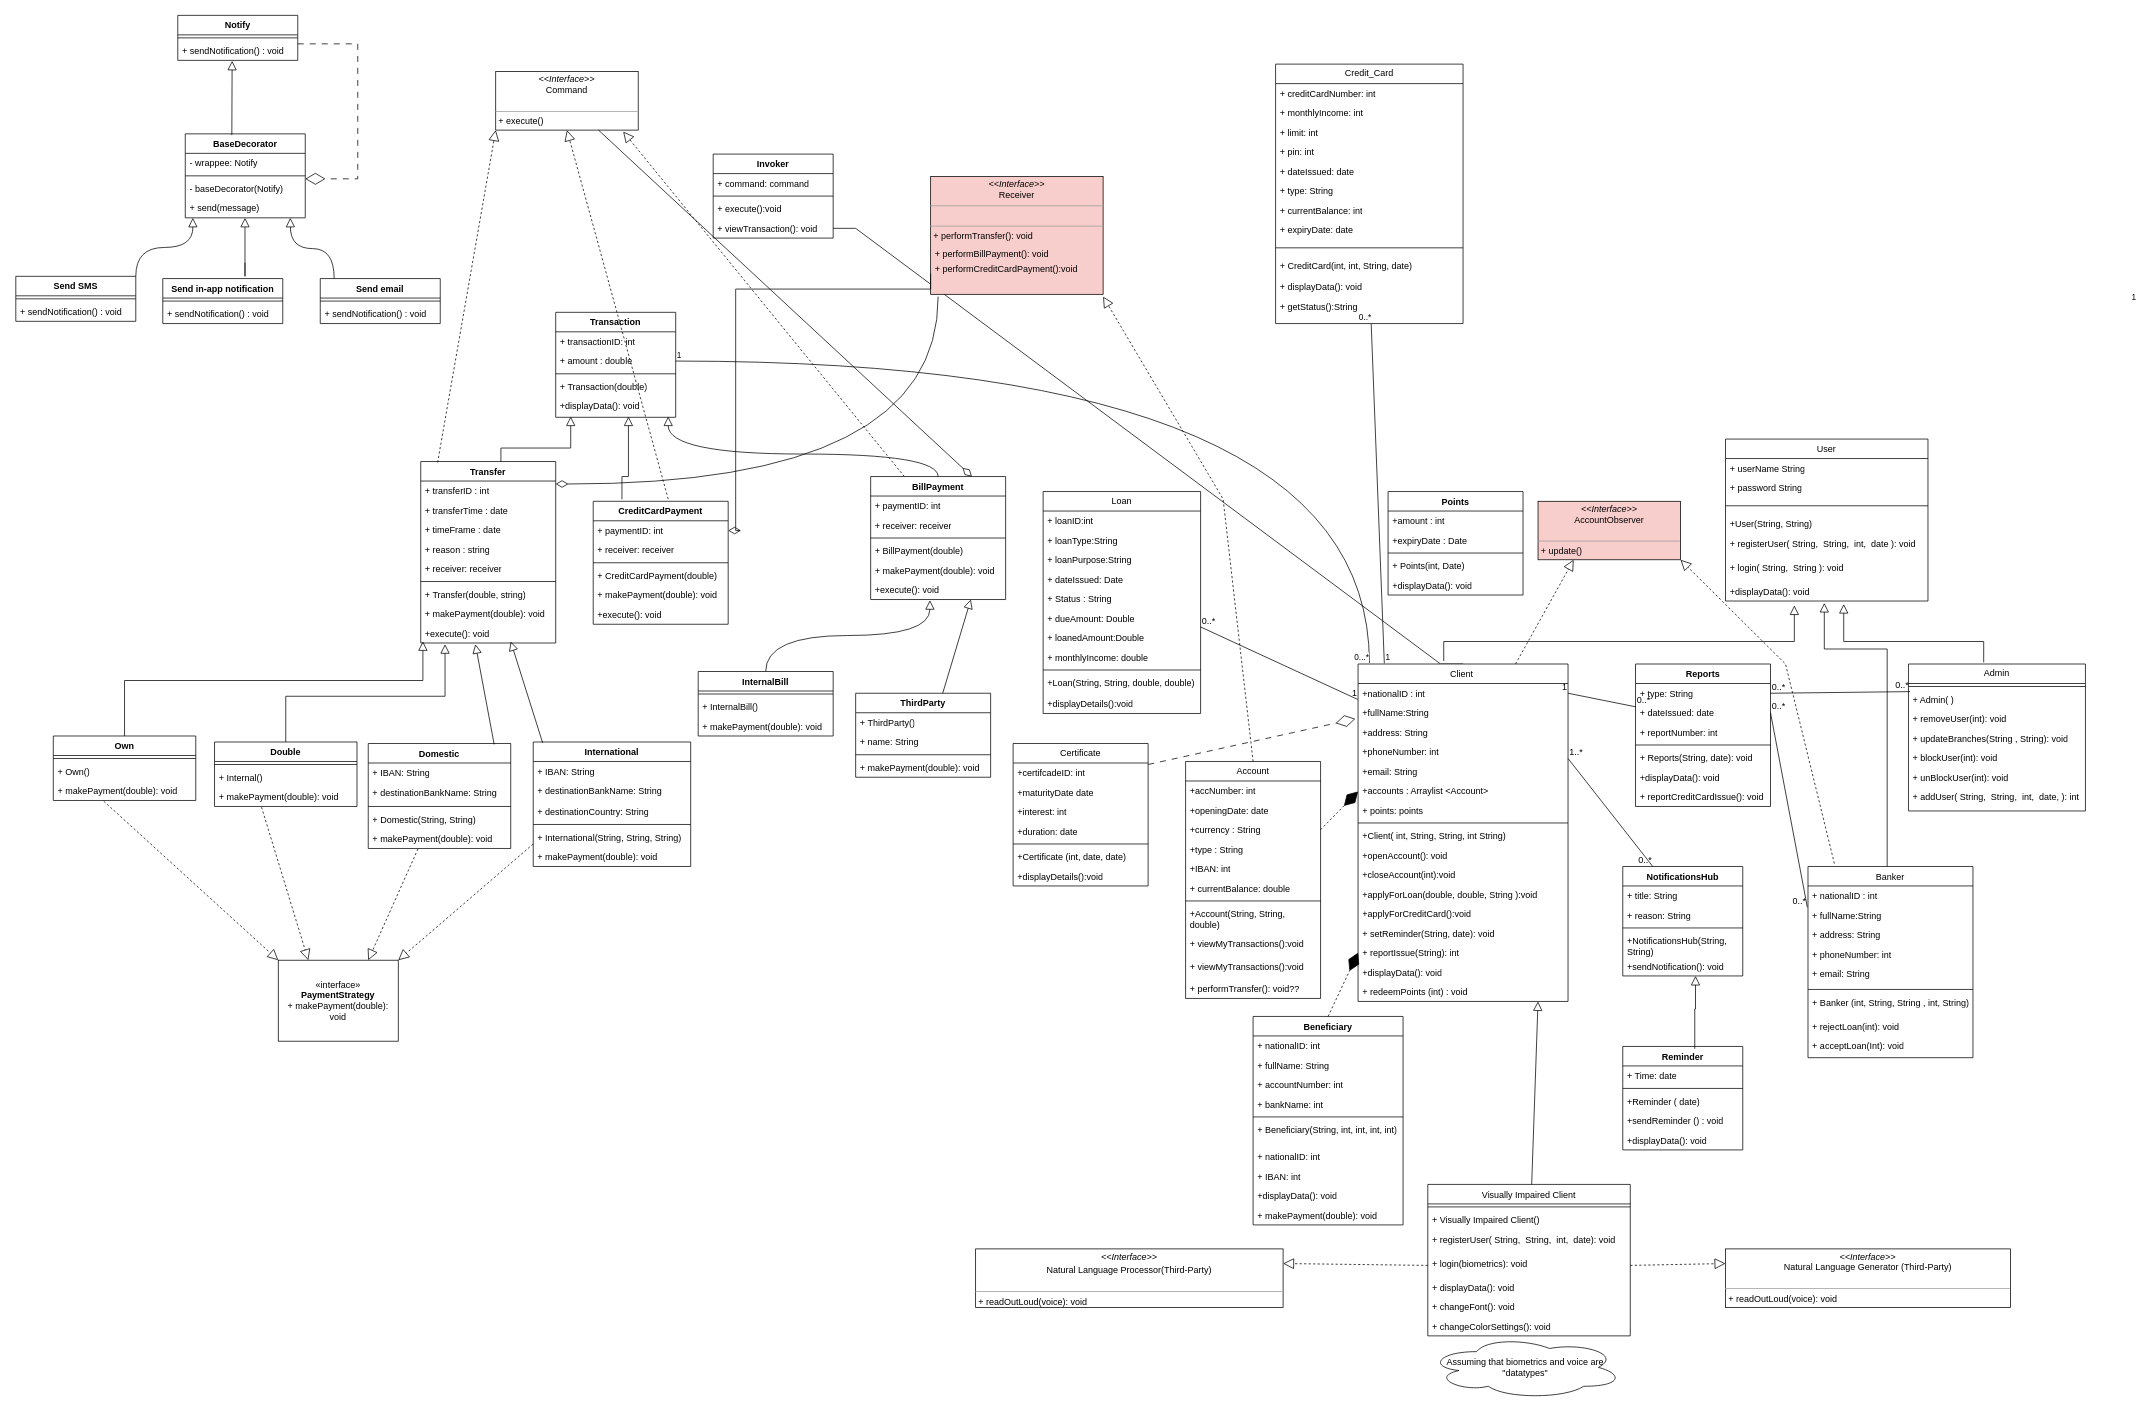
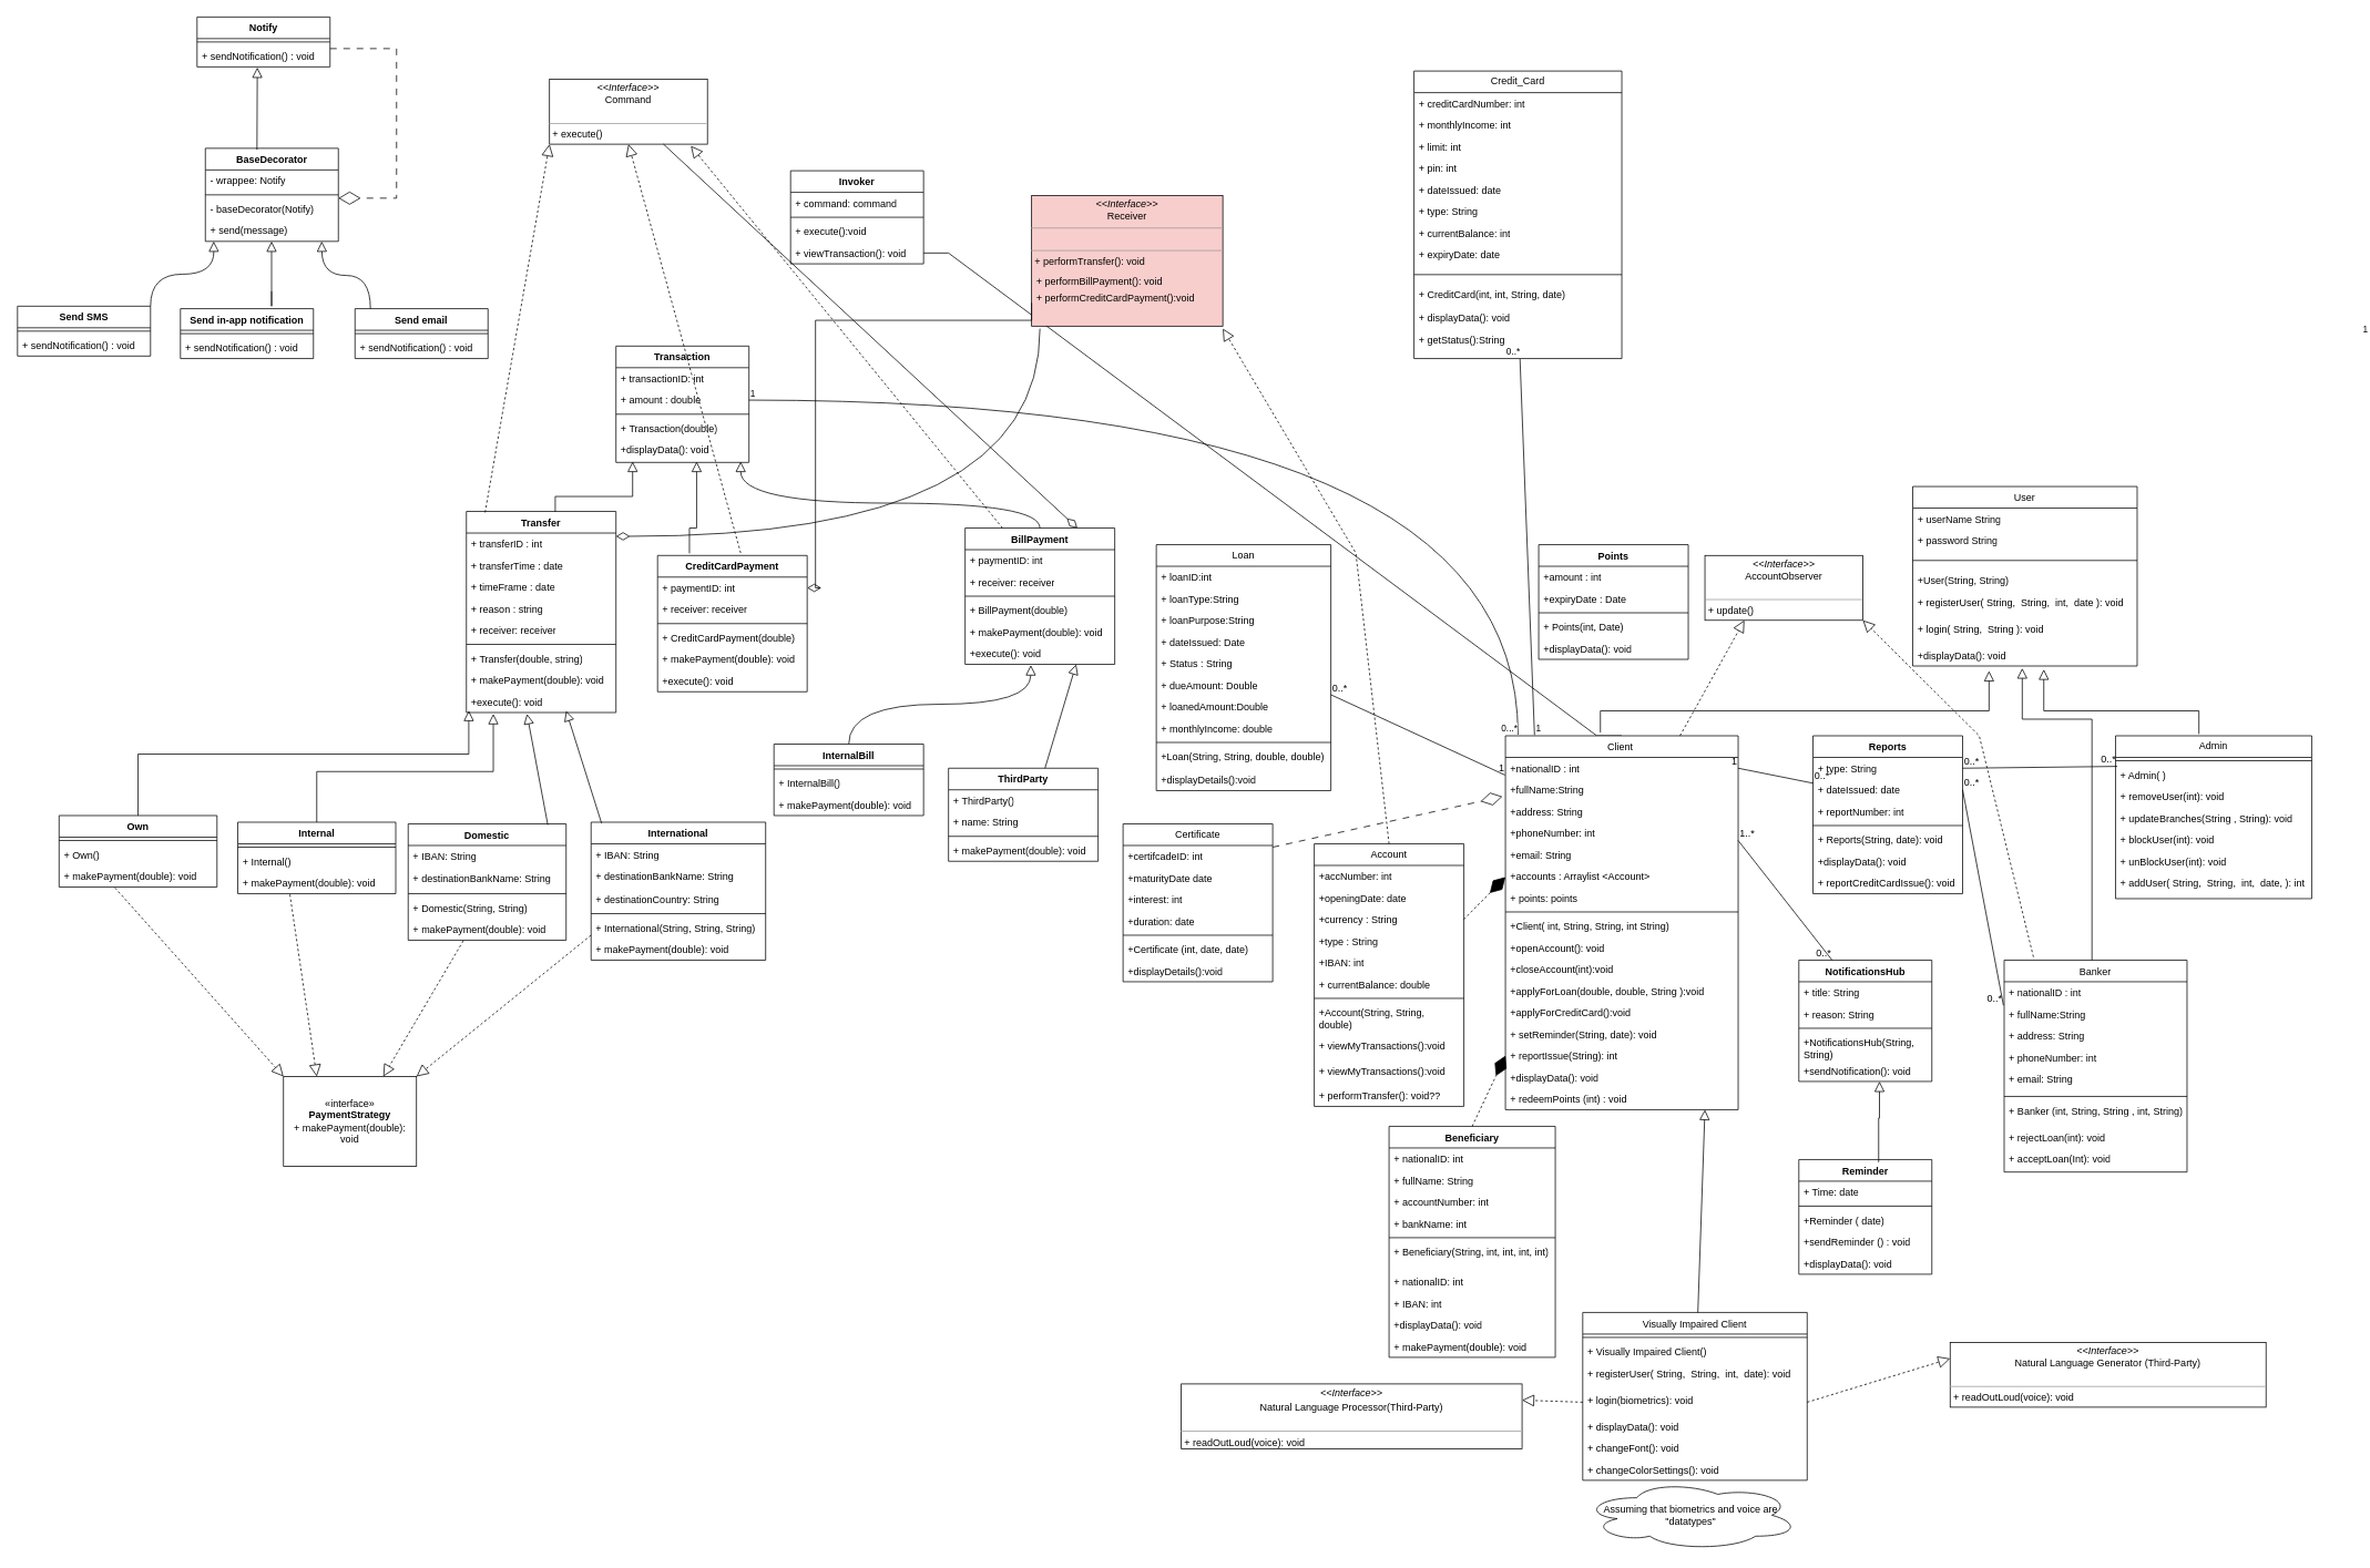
- <mxCell id="288" value="&lt;p style=&quot;margin:0px;margin-top:4px;text-align:center;&quot;&gt;&lt;i&gt;&amp;lt;&amp;lt;Interface&amp;gt;&amp;gt;&lt;/i&gt;&lt;br&gt;AccountObserver&lt;br&gt;&lt;/p&gt;&lt;p style=&quot;margin:0px;margin-left:4px;&quot;&gt;&lt;br&gt;&lt;/p&gt;&lt;hr size=&quot;1&quot;&gt;&lt;p style=&quot;margin:0px;margin-left:4px;&quot;&gt;+ update()&lt;br&gt;&lt;/p&gt;" style="verticalAlign=top;align=left;overflow=fill;fontSize=12;fontFamily=Helvetica;html=1;whiteSpace=wrap;fillColor=#f8cecc;" vertex="1" parent="1"><mxGeometry x="2050" y="668" width="190" height="78" as="geometry" /></mxCell>
+ <mxCell id="288" value="&lt;p style=&quot;margin:0px;margin-top:4px;text-align:center;&quot;&gt;&lt;i&gt;&amp;lt;&amp;lt;Interface&amp;gt;&amp;gt;&lt;/i&gt;&lt;br&gt;AccountObserver&lt;br&gt;&lt;/p&gt;&lt;p style=&quot;margin:0px;margin-left:4px;&quot;&gt;&lt;br&gt;&lt;/p&gt;&lt;hr size=&quot;1&quot;&gt;&lt;p style=&quot;margin:0px;margin-left:4px;&quot;&gt;+ update()&lt;br&gt;&lt;/p&gt;" style="verticalAlign=top;align=left;overflow=fill;fontSize=12;fontFamily=Helvetica;html=1;whiteSpace=wrap;" vertex="1" parent="1"><mxGeometry x="2050" y="668" width="190" height="78" as="geometry" /></mxCell>
- <mxCell id="171" value="Double" style="swimlane;fontStyle=1;align=center;verticalAlign=top;childLayout=stackLayout;horizontal=1;startSize=26;horizontalStack=0;resizeParent=1;resizeParentMax=0;resizeLast=0;collapsible=1;marginBottom=0;whiteSpace=wrap;html=1;" vertex="1" parent="1"><mxGeometry x="285" y="989" width="190" height="86" as="geometry" /></mxCell>
+ <mxCell id="171" value="Internal" style="swimlane;fontStyle=1;align=center;verticalAlign=top;childLayout=stackLayout;horizontal=1;startSize=26;horizontalStack=0;resizeParent=1;resizeParentMax=0;resizeLast=0;collapsible=1;marginBottom=0;whiteSpace=wrap;html=1;" vertex="1" parent="1"><mxGeometry x="285" y="989" width="190" height="86" as="geometry" /></mxCell>
- <mxCell id="225" value="«interface»&lt;br&gt;&lt;b&gt;PaymentStrategy&lt;br&gt;&lt;/b&gt;+ makePayment(double): void" style="html=1;whiteSpace=wrap;" vertex="1" parent="1"><mxGeometry x="370" y="1280" width="160" height="108" as="geometry" /></mxCell>
+ <mxCell id="225" value="«interface»&lt;br&gt;&lt;b&gt;PaymentStrategy&lt;br&gt;&lt;/b&gt;+ makePayment(double): void" style="html=1;whiteSpace=wrap;" vertex="1" parent="1"><mxGeometry x="340" y="1295" width="160" height="108" as="geometry" /></mxCell>
- <mxCell id="287" value="&lt;p style=&quot;margin:0px;margin-top:4px;text-align:center;&quot;&gt;&lt;i&gt;&amp;lt;&amp;lt;Interface&amp;gt;&amp;gt;&lt;/i&gt;&lt;/p&gt;&lt;p style=&quot;border-color: var(--border-color); margin: 4px 0px 0px; text-align: center;&quot;&gt;Natural Language Processor(Third-Party)&lt;b style=&quot;border-color: var(--border-color);&quot;&gt;&lt;br style=&quot;border-color: var(--border-color);&quot;&gt;&lt;/b&gt;&lt;/p&gt;&lt;p style=&quot;border-color: var(--border-color); margin: 0px 0px 0px 4px;&quot;&gt;&lt;br style=&quot;border-color: var(--border-color);&quot;&gt;&lt;/p&gt;&lt;hr size=&quot;1&quot;&gt;&lt;p style=&quot;margin:0px;margin-left:4px;&quot;&gt;+ readOutLoud(voice): void&lt;br&gt;&lt;/p&gt;" style="verticalAlign=top;align=left;overflow=fill;fontSize=12;fontFamily=Helvetica;html=1;whiteSpace=wrap;" vertex="1" parent="1"><mxGeometry x="1300" y="1665" width="410" height="78" as="geometry" /></mxCell>
+ <mxCell id="287" value="&lt;p style=&quot;margin:0px;margin-top:4px;text-align:center;&quot;&gt;&lt;i&gt;&amp;lt;&amp;lt;Interface&amp;gt;&amp;gt;&lt;/i&gt;&lt;/p&gt;&lt;p style=&quot;border-color: var(--border-color); margin: 4px 0px 0px; text-align: center;&quot;&gt;Natural Language Processor(Third-Party)&lt;b style=&quot;border-color: var(--border-color);&quot;&gt;&lt;br style=&quot;border-color: var(--border-color);&quot;&gt;&lt;/b&gt;&lt;/p&gt;&lt;p style=&quot;border-color: var(--border-color); margin: 0px 0px 0px 4px;&quot;&gt;&lt;br style=&quot;border-color: var(--border-color);&quot;&gt;&lt;/p&gt;&lt;hr size=&quot;1&quot;&gt;&lt;p style=&quot;margin:0px;margin-left:4px;&quot;&gt;+ readOutLoud(voice): void&lt;br&gt;&lt;/p&gt;" style="verticalAlign=top;align=left;overflow=fill;fontSize=12;fontFamily=Helvetica;html=1;whiteSpace=wrap;" vertex="1" parent="1"><mxGeometry x="1420" y="1665" width="410" height="78" as="geometry" /></mxCell>
- <mxCell id="284" value="&lt;p style=&quot;margin:0px;margin-top:4px;text-align:center;&quot;&gt;&lt;i&gt;&amp;lt;&amp;lt;Interface&amp;gt;&amp;gt;&lt;/i&gt;&lt;br&gt;Natural Language Generator (Third-Party)&lt;b style=&quot;border-color: var(--border-color);&quot;&gt;&lt;br style=&quot;border-color: var(--border-color);&quot;&gt;&lt;/b&gt;&lt;/p&gt;&lt;p style=&quot;margin:0px;margin-left:4px;&quot;&gt;&lt;br&gt;&lt;/p&gt;&lt;hr size=&quot;1&quot;&gt;&lt;p style=&quot;margin:0px;margin-left:4px;&quot;&gt;+ readOutLoud(voice): void&lt;br&gt;&lt;/p&gt;" style="verticalAlign=top;align=left;overflow=fill;fontSize=12;fontFamily=Helvetica;html=1;whiteSpace=wrap;" vertex="1" parent="1"><mxGeometry x="2300" y="1665" width="380" height="78" as="geometry" /></mxCell>
+ <mxCell id="284" value="&lt;p style=&quot;margin:0px;margin-top:4px;text-align:center;&quot;&gt;&lt;i&gt;&amp;lt;&amp;lt;Interface&amp;gt;&amp;gt;&lt;/i&gt;&lt;br&gt;Natural Language Generator (Third-Party)&lt;b style=&quot;border-color: var(--border-color);&quot;&gt;&lt;br style=&quot;border-color: var(--border-color);&quot;&gt;&lt;/b&gt;&lt;/p&gt;&lt;p style=&quot;margin:0px;margin-left:4px;&quot;&gt;&lt;br&gt;&lt;/p&gt;&lt;hr size=&quot;1&quot;&gt;&lt;p style=&quot;margin:0px;margin-left:4px;&quot;&gt;+ readOutLoud(voice): void&lt;br&gt;&lt;/p&gt;" style="verticalAlign=top;align=left;overflow=fill;fontSize=12;fontFamily=Helvetica;html=1;whiteSpace=wrap;" vertex="1" parent="1"><mxGeometry x="2345" y="1615" width="380" height="78" as="geometry" /></mxCell>
